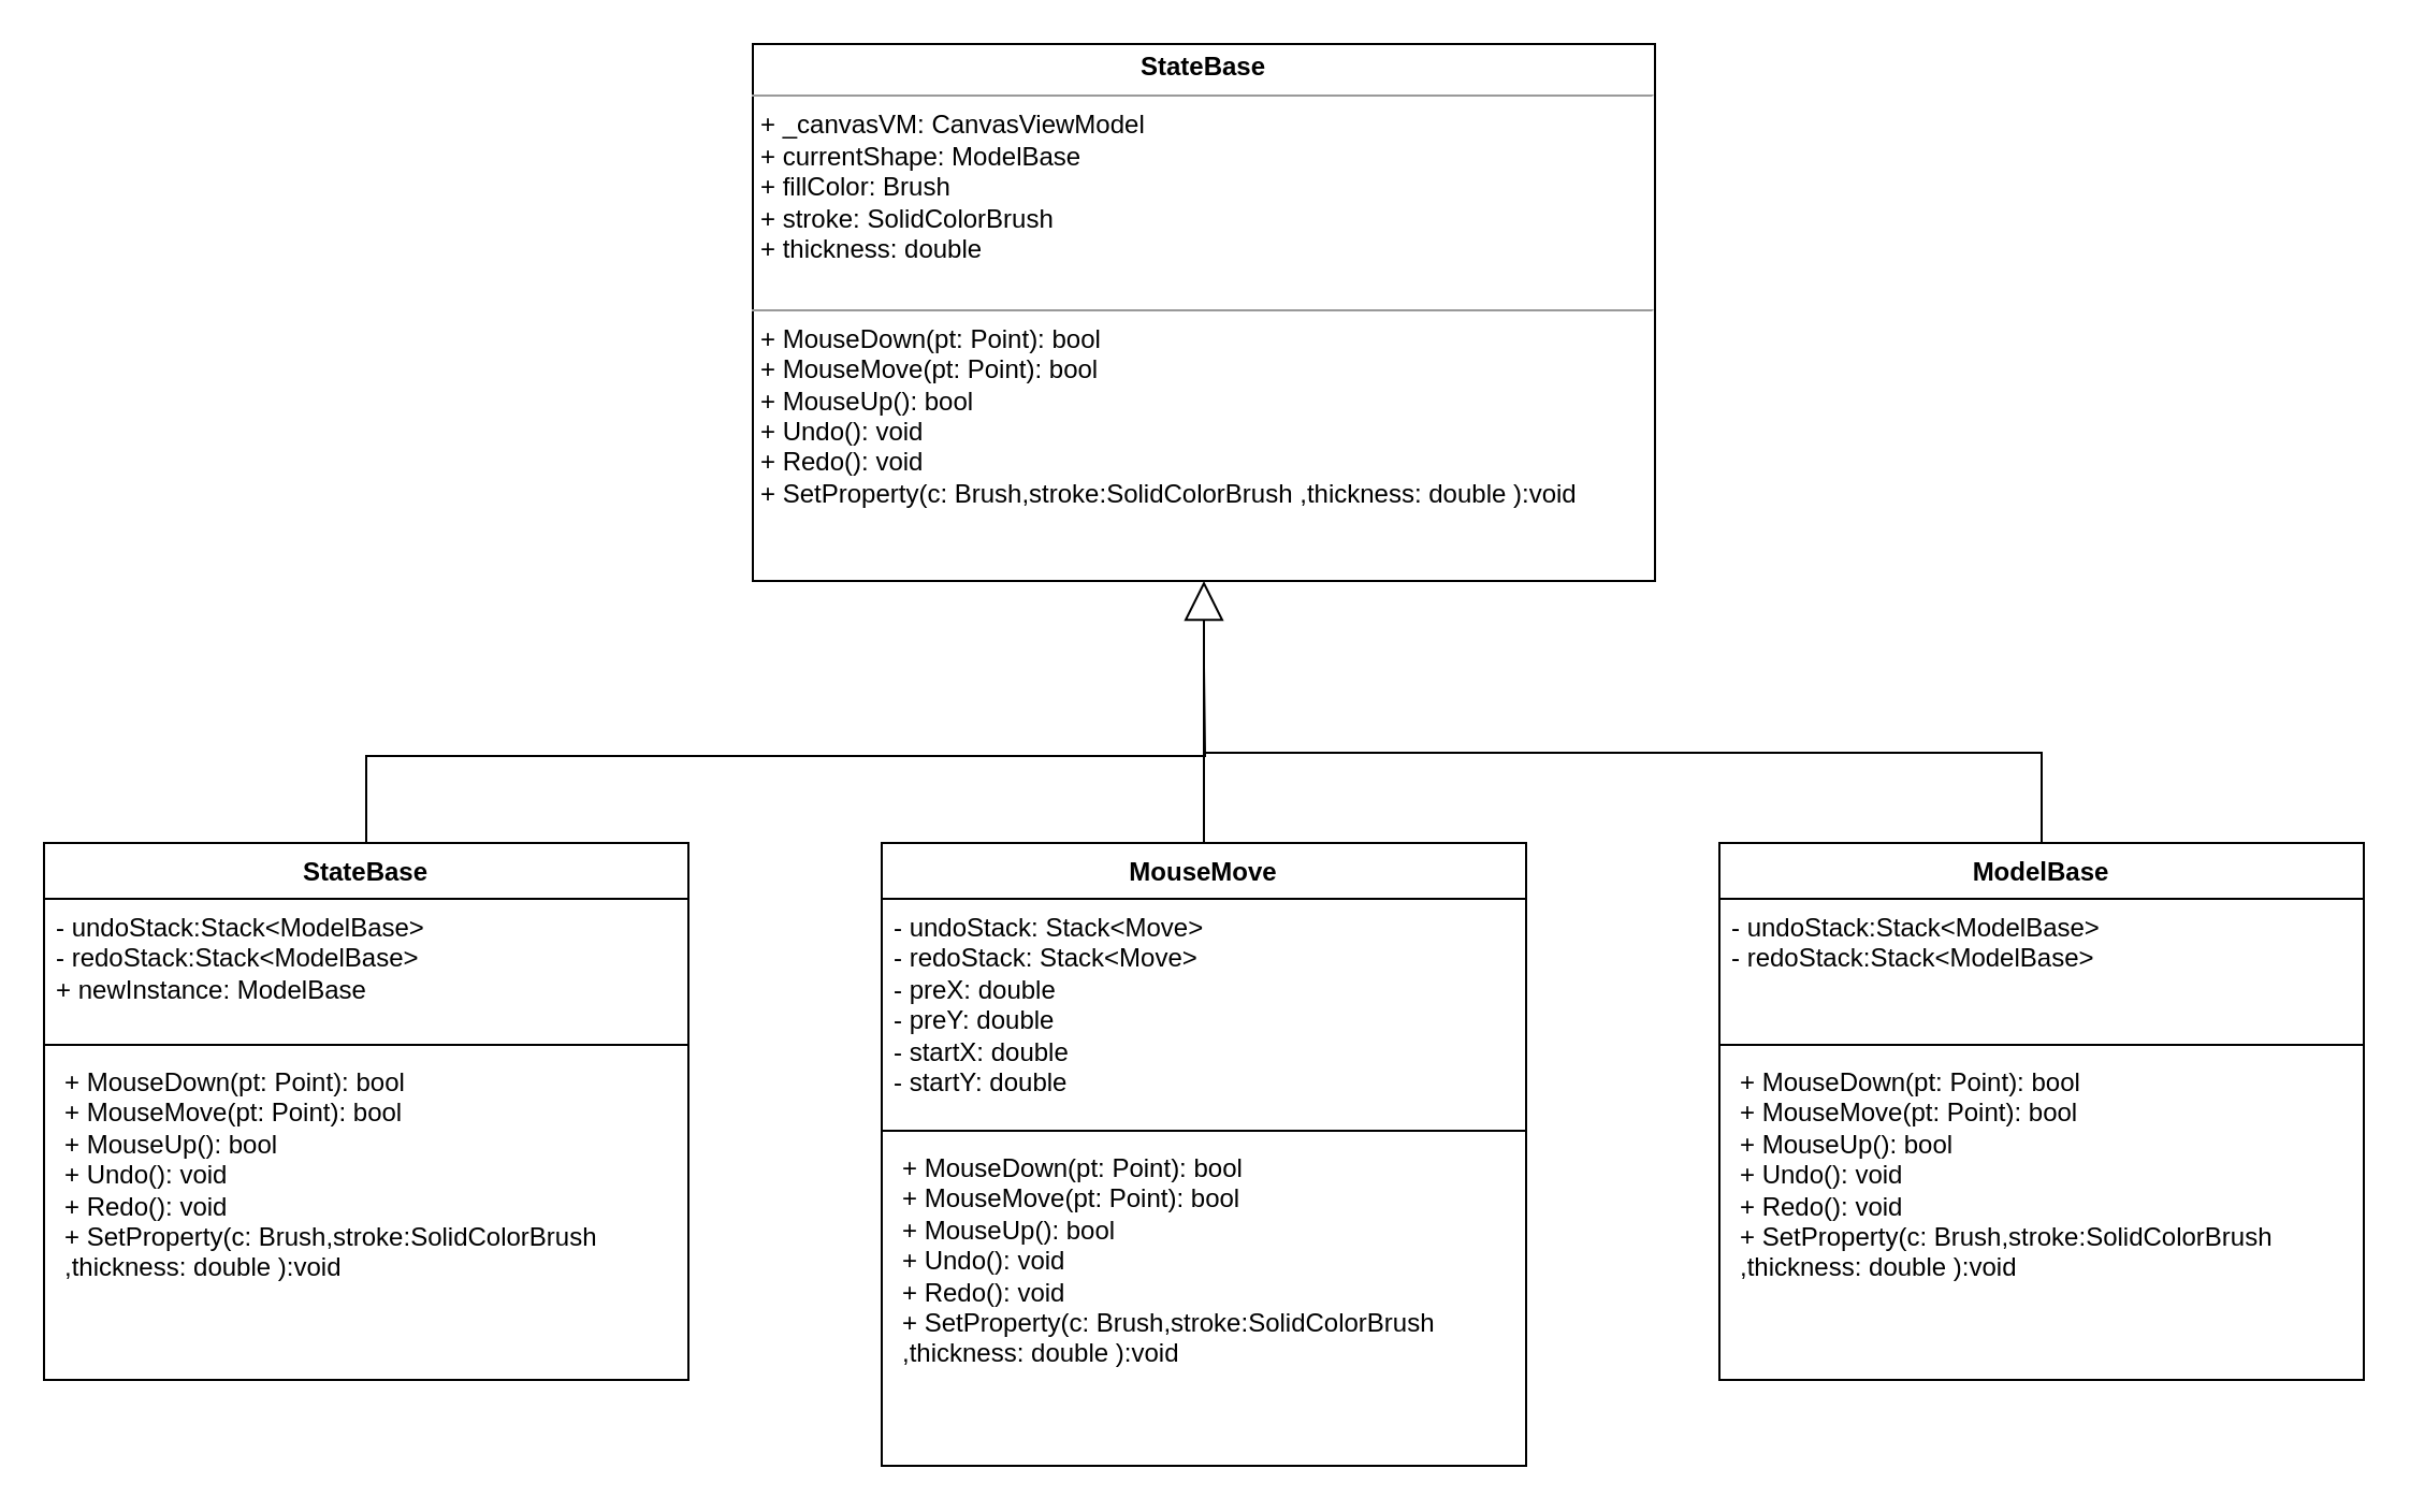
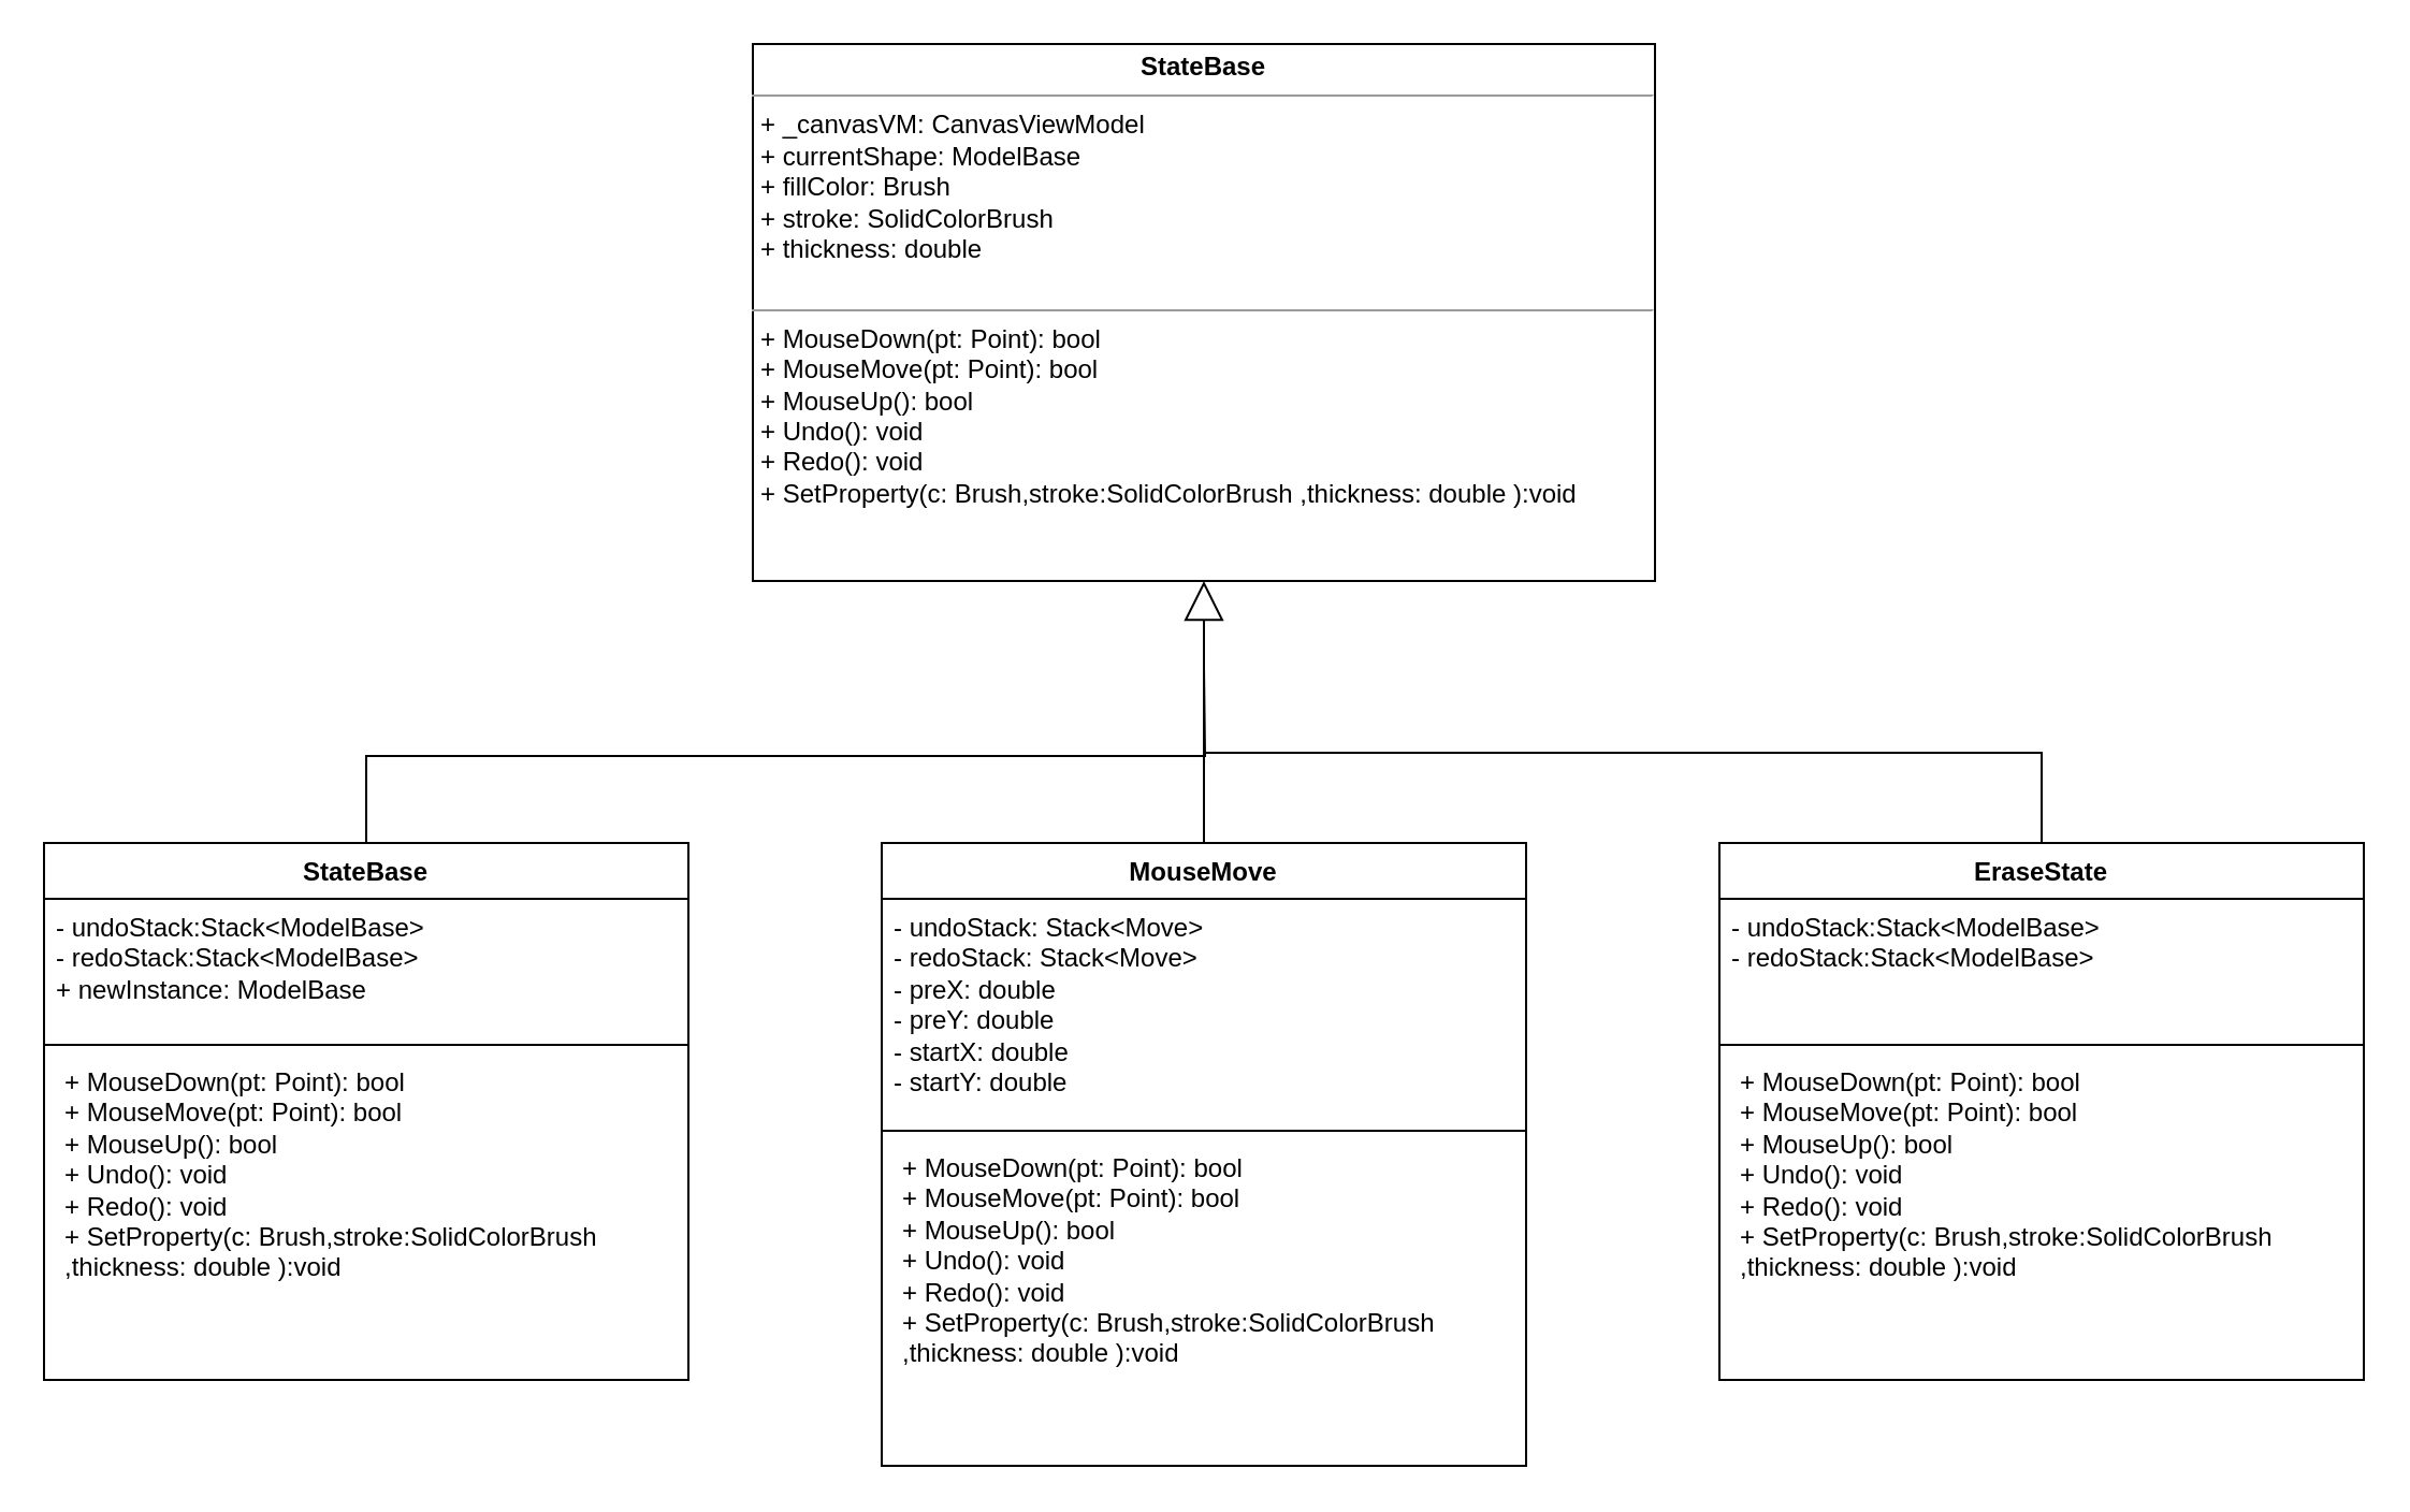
- <mxCell id="11" value="ModelBase" style="swimlane;fontStyle=1;align=center;verticalAlign=top;childLayout=stackLayout;horizontal=1;startSize=26;horizontalStack=0;resizeParent=1;resizeParentMax=0;resizeLast=0;collapsible=1;marginBottom=0;whiteSpace=wrap;html=1;" vertex="1" parent="1"><mxGeometry x="800" y="392" width="300" height="250" as="geometry" /></mxCell>
+ <mxCell id="11" value="EraseState" style="swimlane;fontStyle=1;align=center;verticalAlign=top;childLayout=stackLayout;horizontal=1;startSize=26;horizontalStack=0;resizeParent=1;resizeParentMax=0;resizeLast=0;collapsible=1;marginBottom=0;whiteSpace=wrap;html=1;" vertex="1" parent="1"><mxGeometry x="800" y="392" width="300" height="250" as="geometry" /></mxCell>
